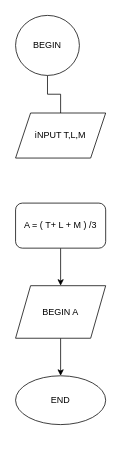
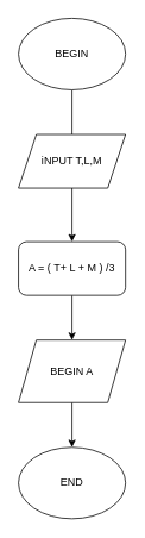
- <mxCell id="5" value="BEGIN" style="ellipse;whiteSpace=wrap;html=1;" vertex="1" parent="1"><mxGeometry x="20" y="20" width="85" height="80" as="geometry" /></mxCell>
+ <mxCell id="5" value="BEGIN" style="ellipse;whiteSpace=wrap;html=1;" vertex="1" parent="1"><mxGeometry x="20" y="20" width="120" height="80" as="geometry" /></mxCell>
+ <mxCell id="2" style="edgeStyle=orthogonalEdgeStyle;rounded=0;orthogonalLoop=1;jettySize=auto;html=1;exitX=0.5;exitY=1;exitDx=0;exitDy=0;" edge="1" parent="1" source="3" target="7"><mxGeometry relative="1" as="geometry" /></mxCell>
- <mxCell id="10" value="END" style="ellipse;whiteSpace=wrap;html=1;" vertex="1" parent="1"><mxGeometry x="20" y="500" width="120" height="65" as="geometry" /></mxCell>
+ <mxCell id="10" value="END" style="ellipse;whiteSpace=wrap;html=1;" vertex="1" parent="1"><mxGeometry x="20" y="500" width="120" height="80" as="geometry" /></mxCell>
